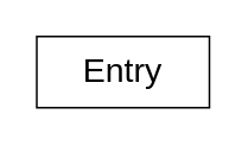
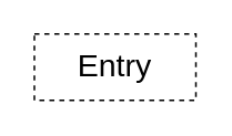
- <mxCell id="2" value="&lt;font style=&quot;font-size: 19px&quot;&gt;Entry&lt;/font&gt;" style="rounded=0;whiteSpace=wrap;html=1;" vertex="1" parent="1"><mxGeometry x="20" y="20" width="97" height="40" as="geometry" /></mxCell>
+ <mxCell id="2" value="&lt;font style=&quot;font-size: 19px&quot;&gt;Entry&lt;/font&gt;" style="rounded=0;whiteSpace=wrap;html=1;dashed=1;" vertex="1" parent="1"><mxGeometry x="20" y="20" width="97" height="40" as="geometry" /></mxCell>
